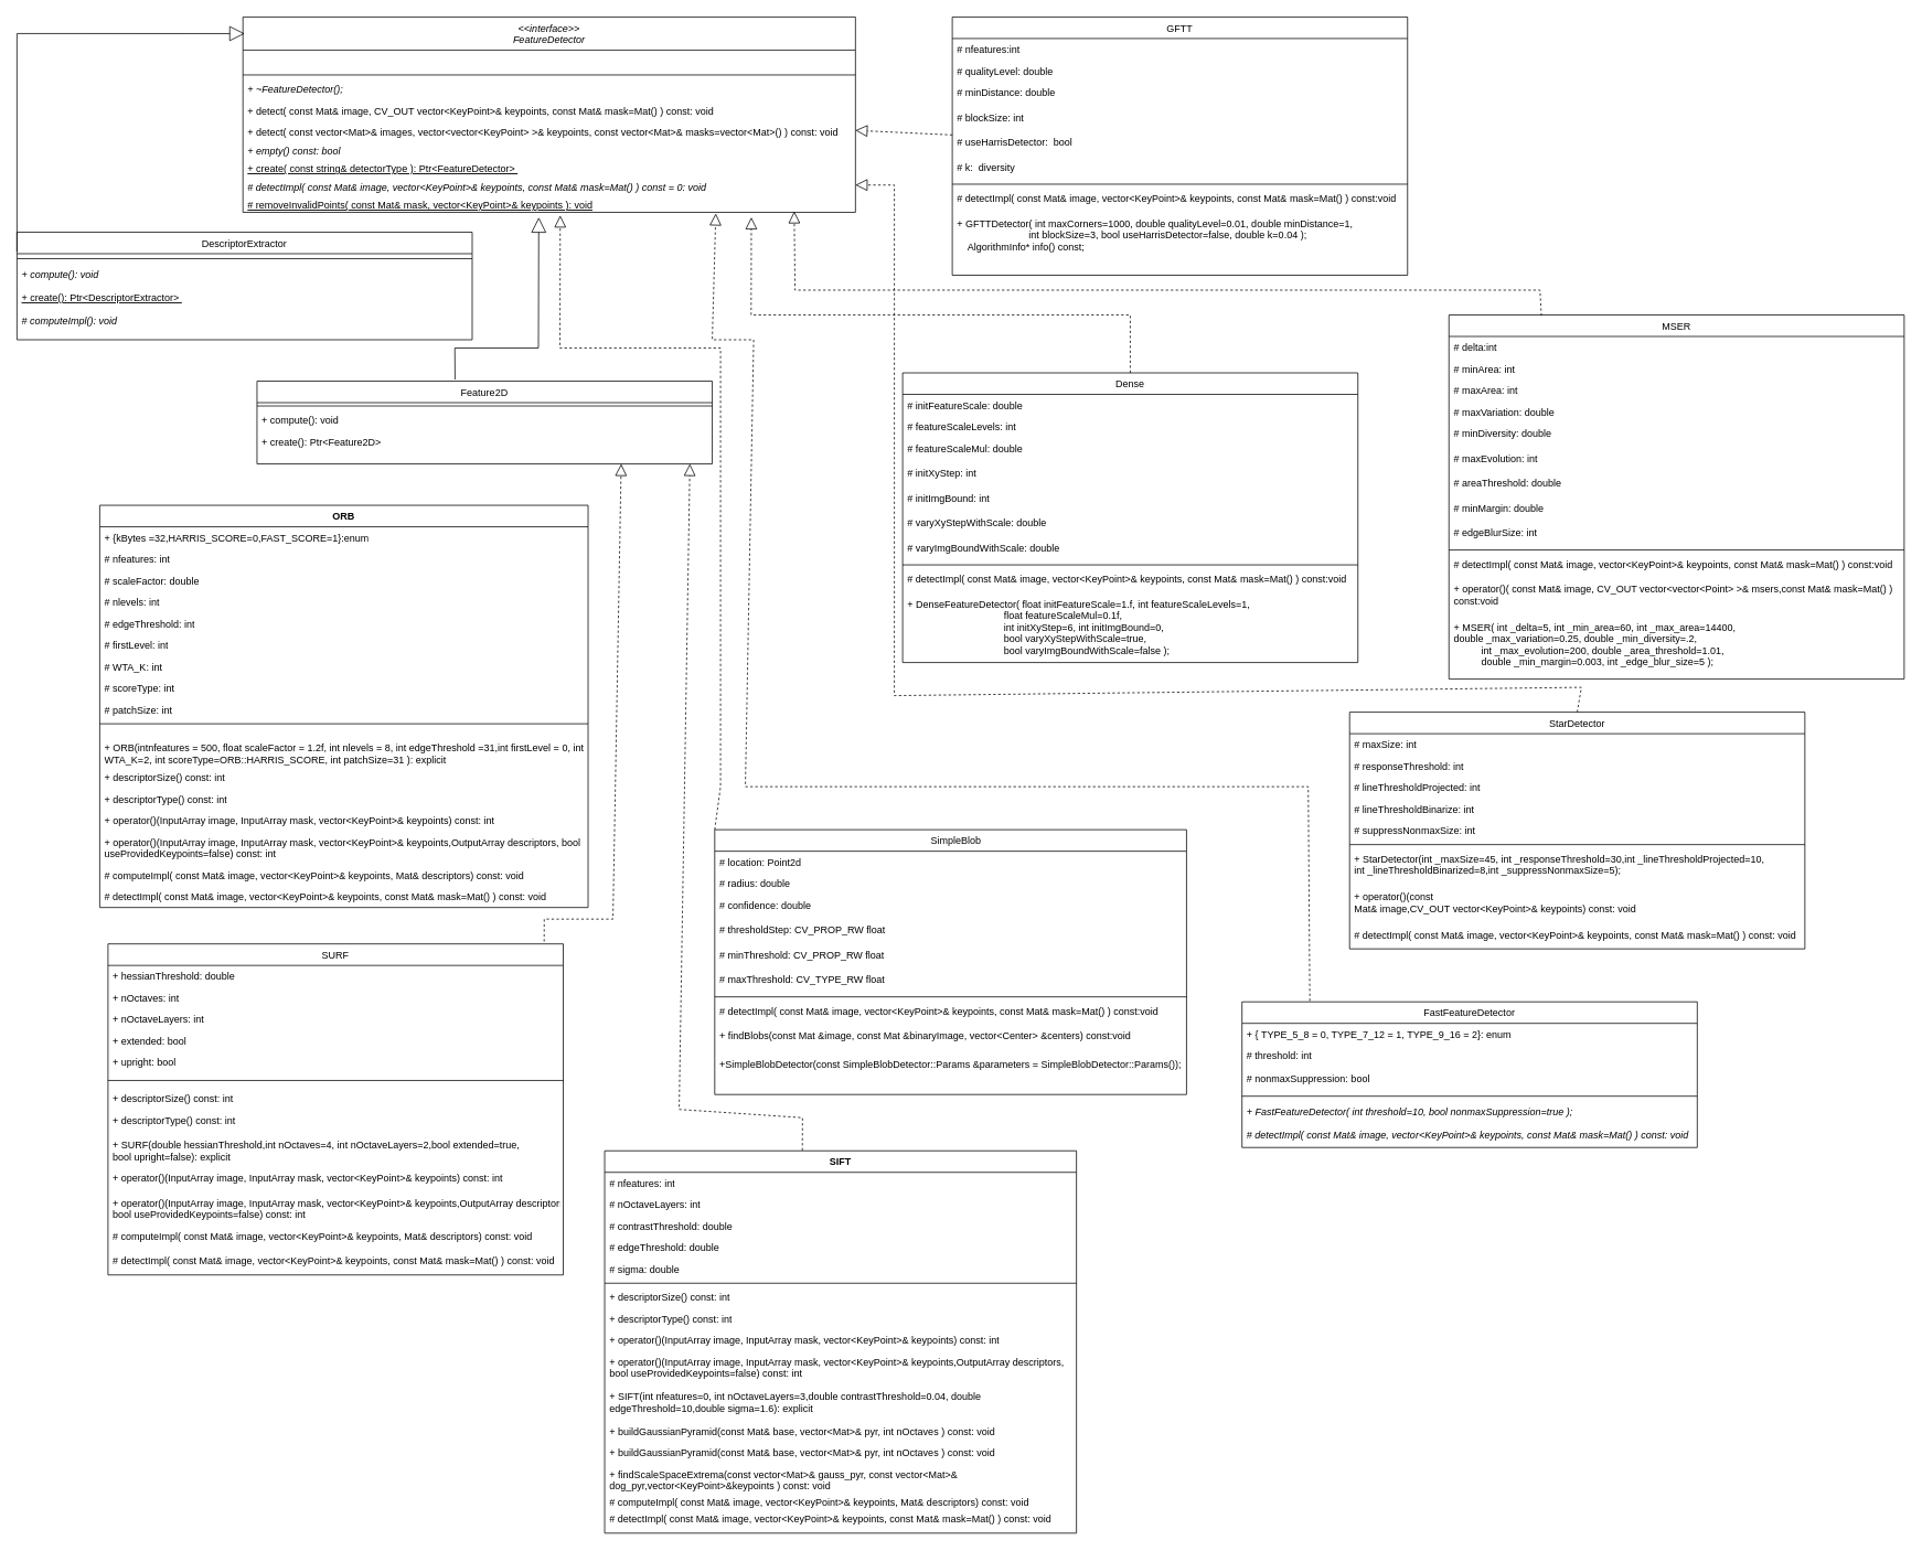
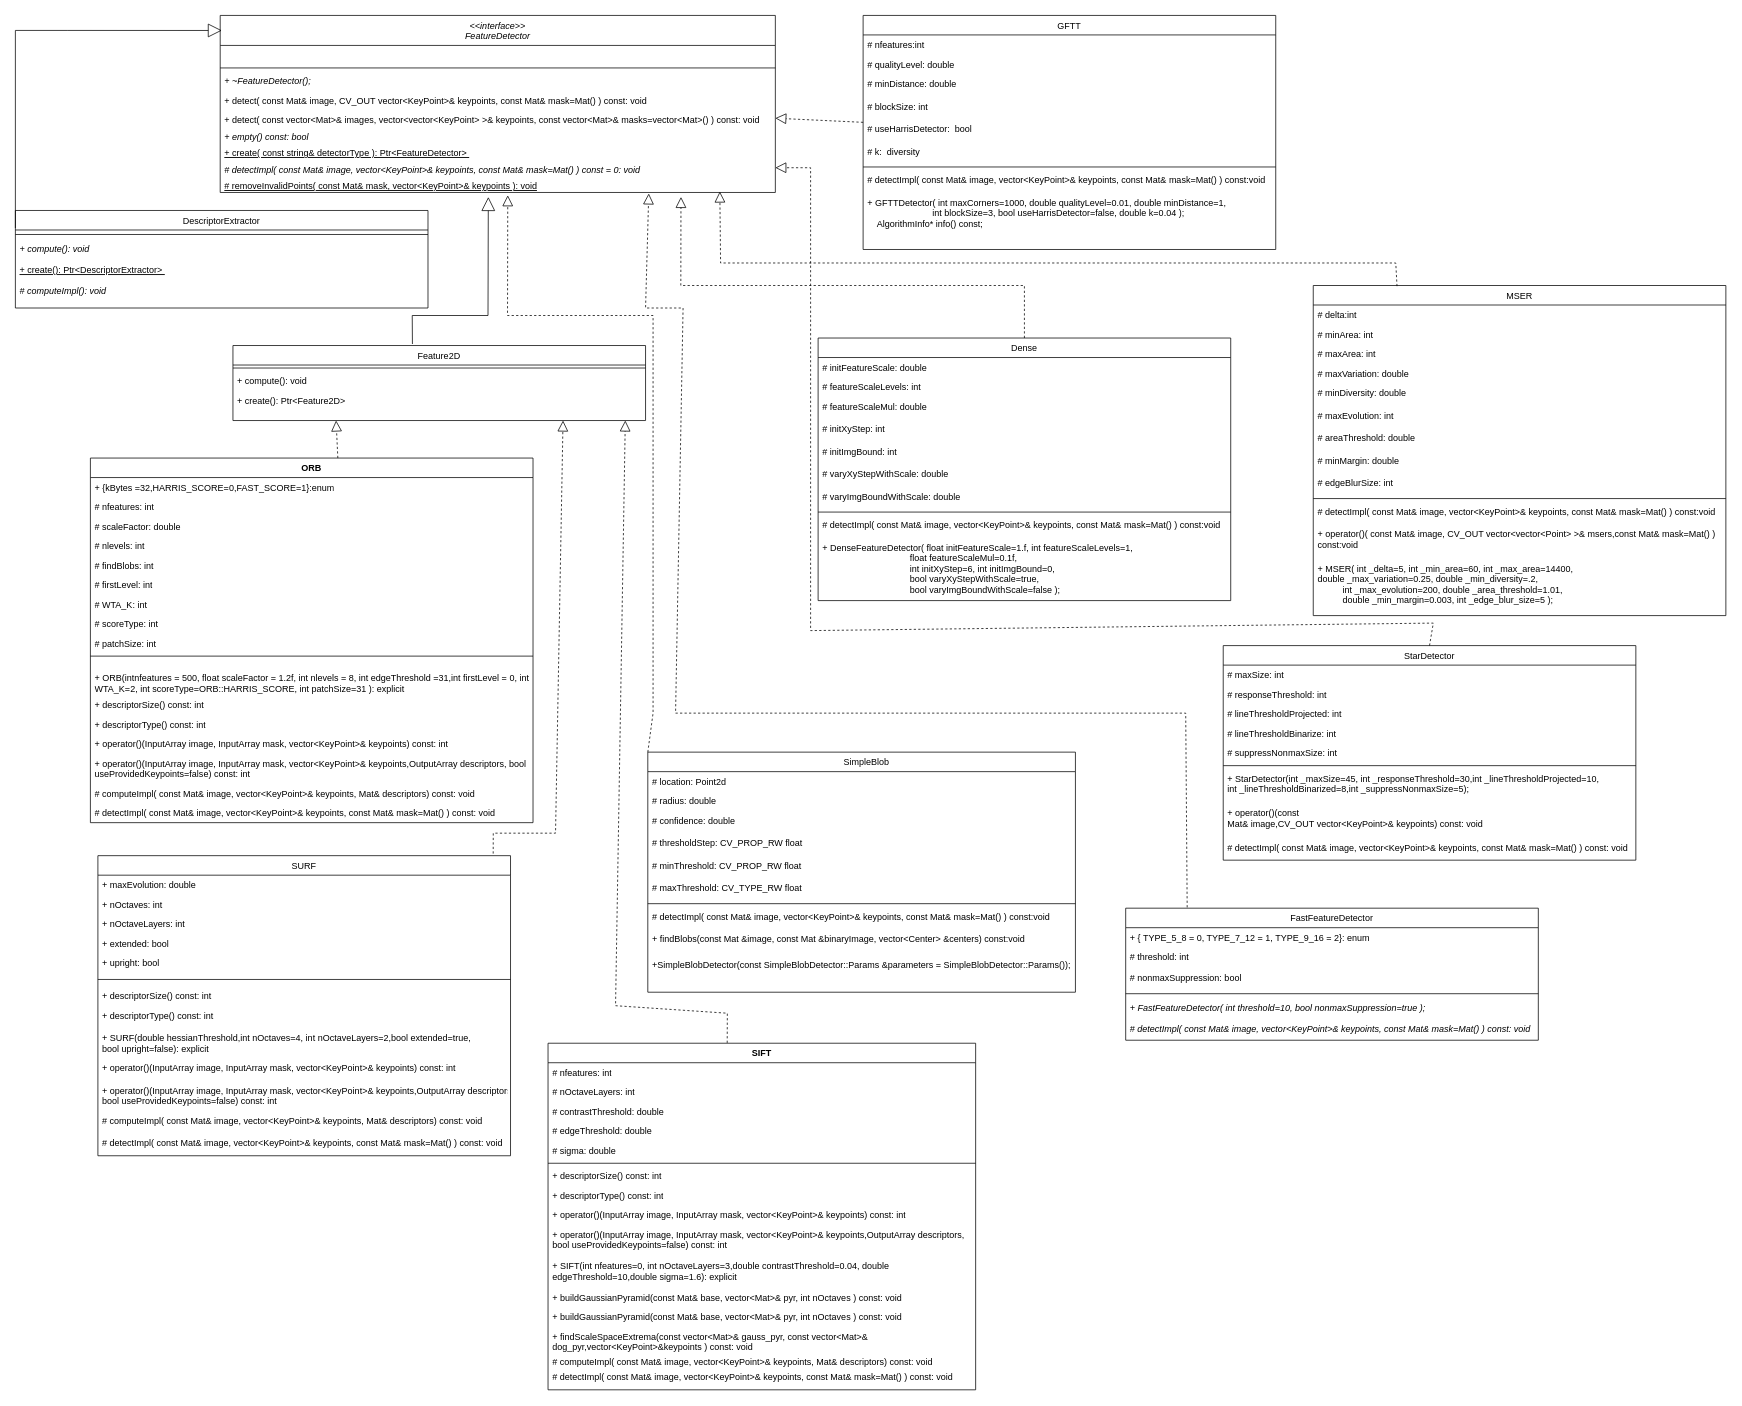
+ <mxCell id="89" value="" style="endArrow=block;dashed=1;endFill=0;endSize=12;html=1;rounded=0;fontFamily=Helvetica;fontSize=12;fontColor=default;exitX=0.559;exitY=0;exitDx=0;exitDy=0;exitPerimeter=0;entryX=0.25;entryY=1;entryDx=0;entryDy=0;" parent="1" source="53" target="34" edge="1"><mxGeometry width="160" relative="1" as="geometry"><mxPoint x="680" y="560" as="sourcePoint" /><mxPoint x="380" y="560" as="targetPoint" /><Array as="points" /></mxGeometry></mxCell>
- <mxCell id="58" value="#&amp;nbsp;edgeThreshold: int" style="text;strokeColor=none;fillColor=none;align=left;verticalAlign=top;spacingLeft=4;spacingRight=4;overflow=hidden;rotatable=0;points=[[0,0.5],[1,0.5]];portConstraint=eastwest;whiteSpace=wrap;html=1;" parent="53" vertex="1"><mxGeometry y="130" width="590" height="26" as="geometry" /></mxCell>
+ <mxCell id="58" value="#&amp;nbsp;findBlobs: int" style="text;strokeColor=none;fillColor=none;align=left;verticalAlign=top;spacingLeft=4;spacingRight=4;overflow=hidden;rotatable=0;points=[[0,0.5],[1,0.5]];portConstraint=eastwest;whiteSpace=wrap;html=1;" parent="53" vertex="1"><mxGeometry y="130" width="590" height="26" as="geometry" /></mxCell>
- <mxCell id="39" value="+ hessianThreshold: double" style="text;align=left;verticalAlign=top;spacingLeft=4;spacingRight=4;overflow=hidden;rotatable=0;points=[[0,0.5],[1,0.5]];portConstraint=eastwest;" parent="38" vertex="1"><mxGeometry y="26" width="550" height="26" as="geometry" /></mxCell>
+ <mxCell id="39" value="+ maxEvolution: double" style="text;align=left;verticalAlign=top;spacingLeft=4;spacingRight=4;overflow=hidden;rotatable=0;points=[[0,0.5],[1,0.5]];portConstraint=eastwest;" parent="38" vertex="1"><mxGeometry y="26" width="550" height="26" as="geometry" /></mxCell>
